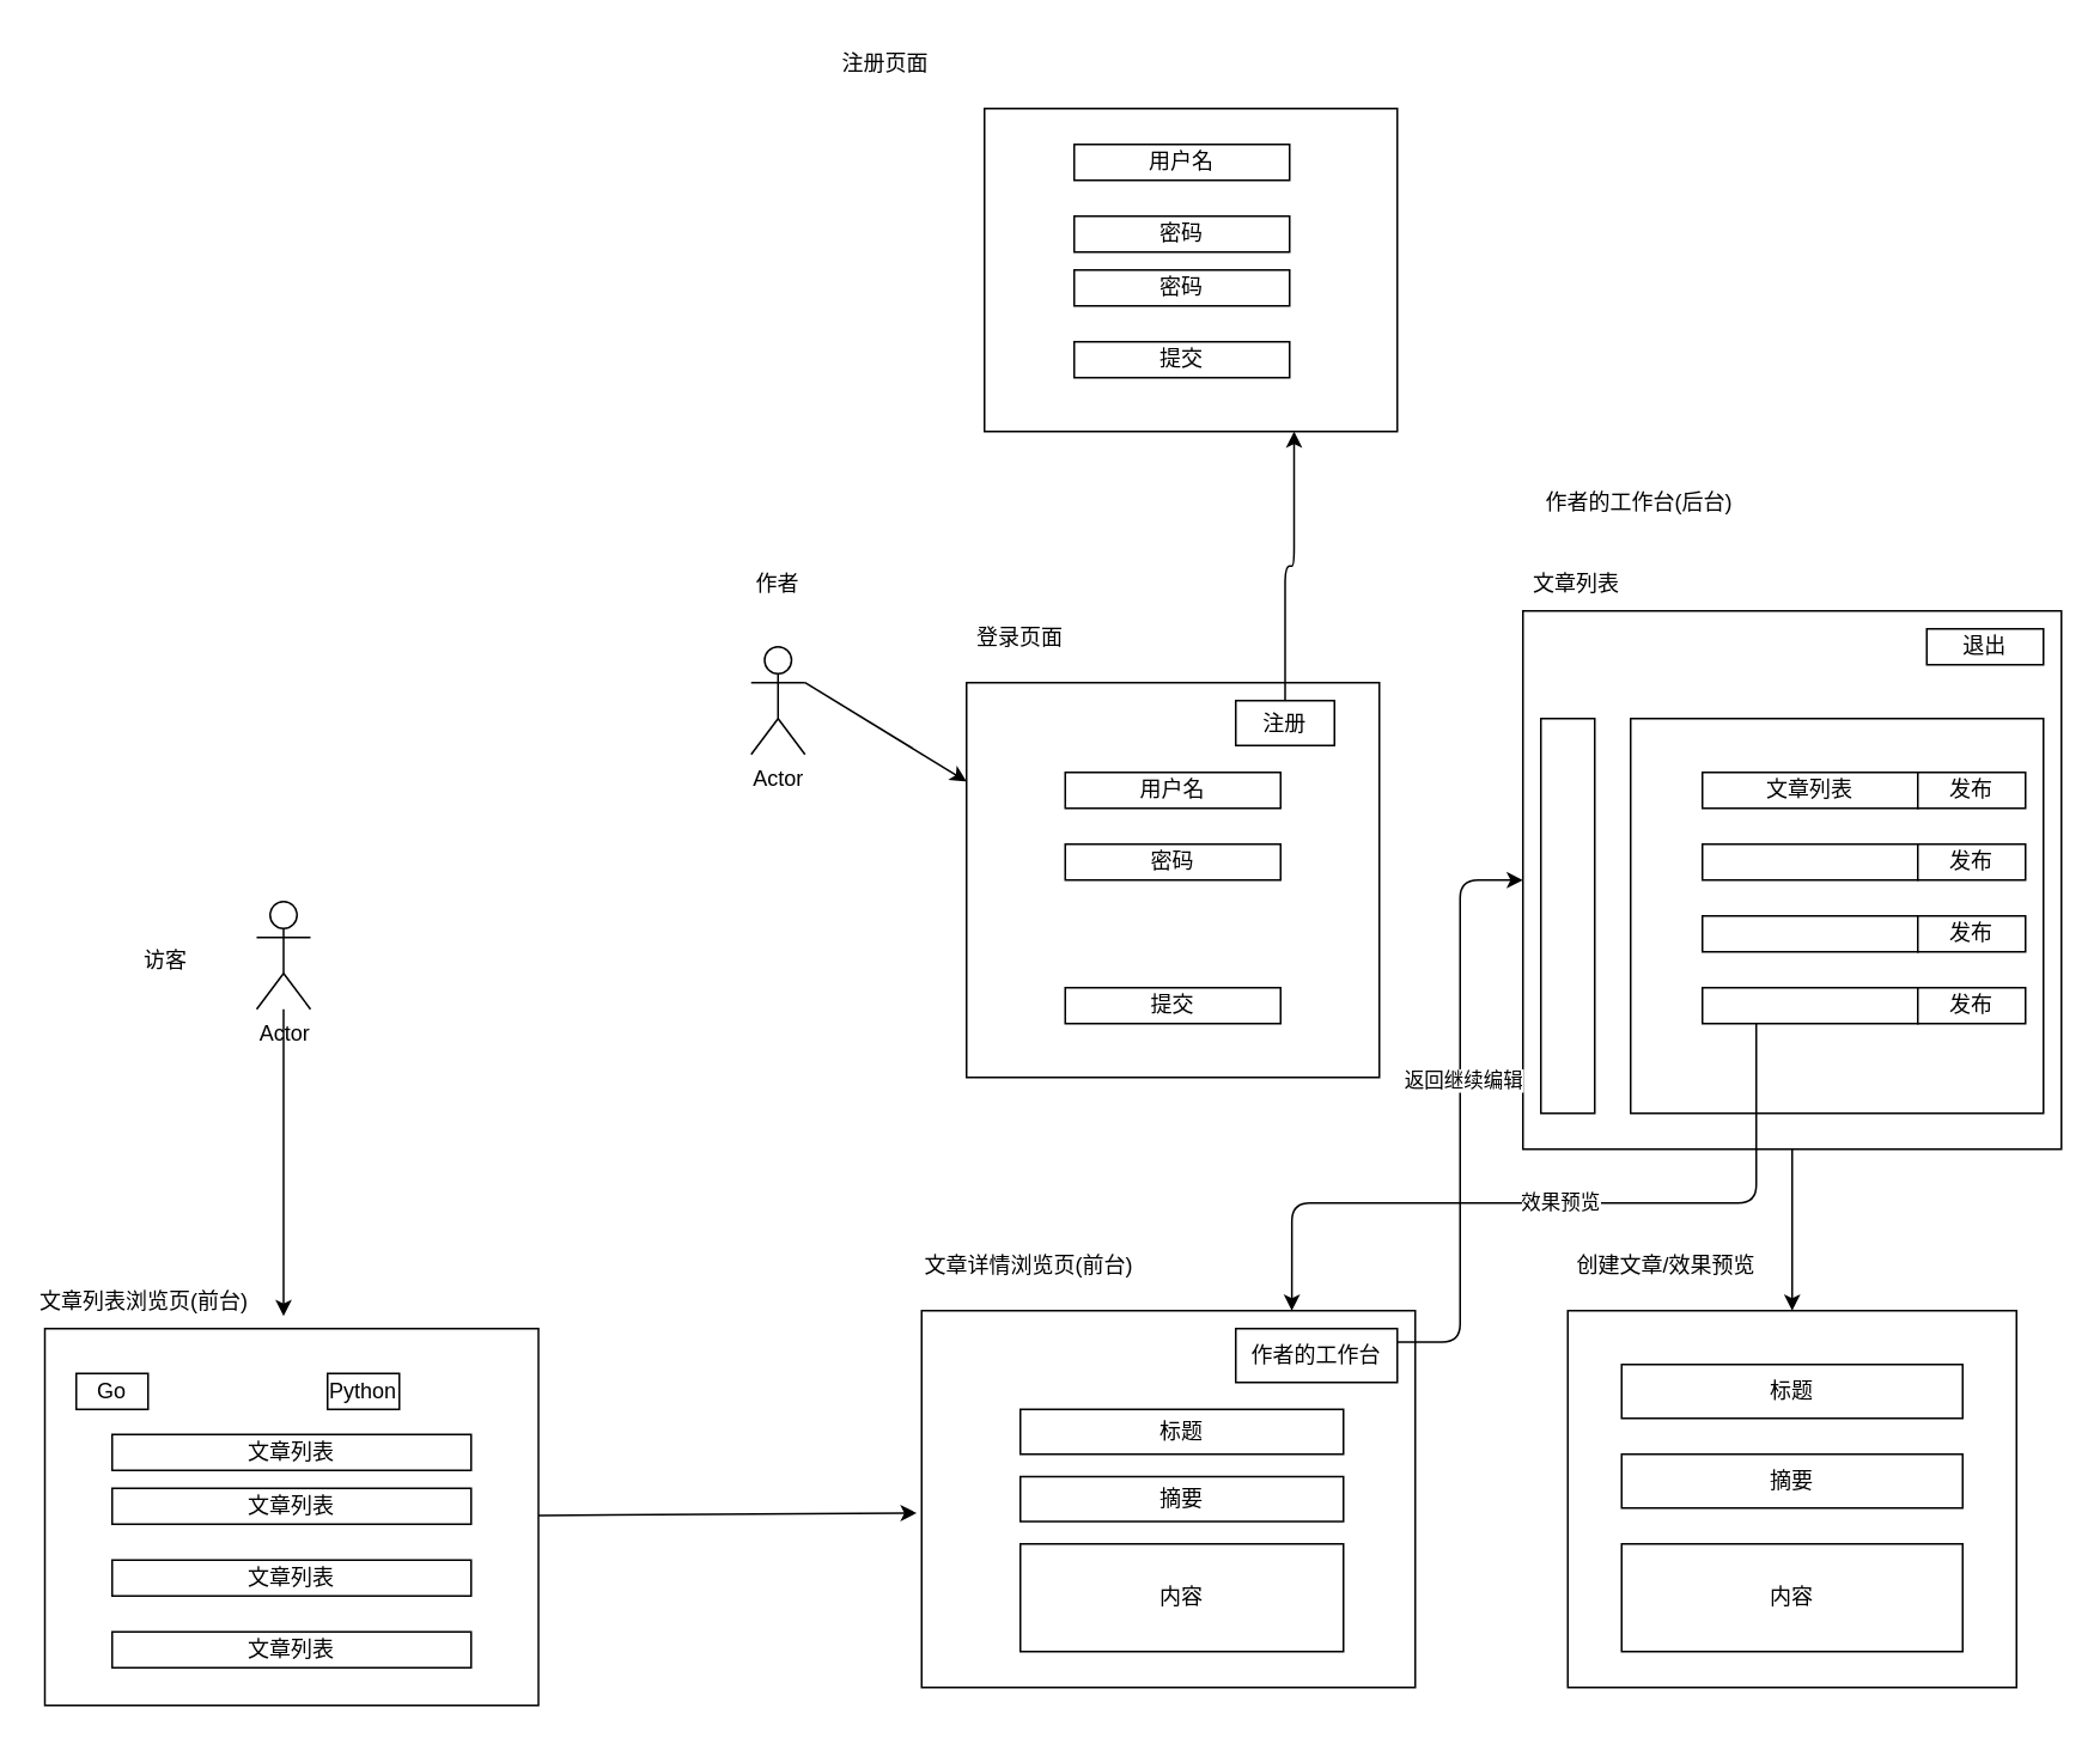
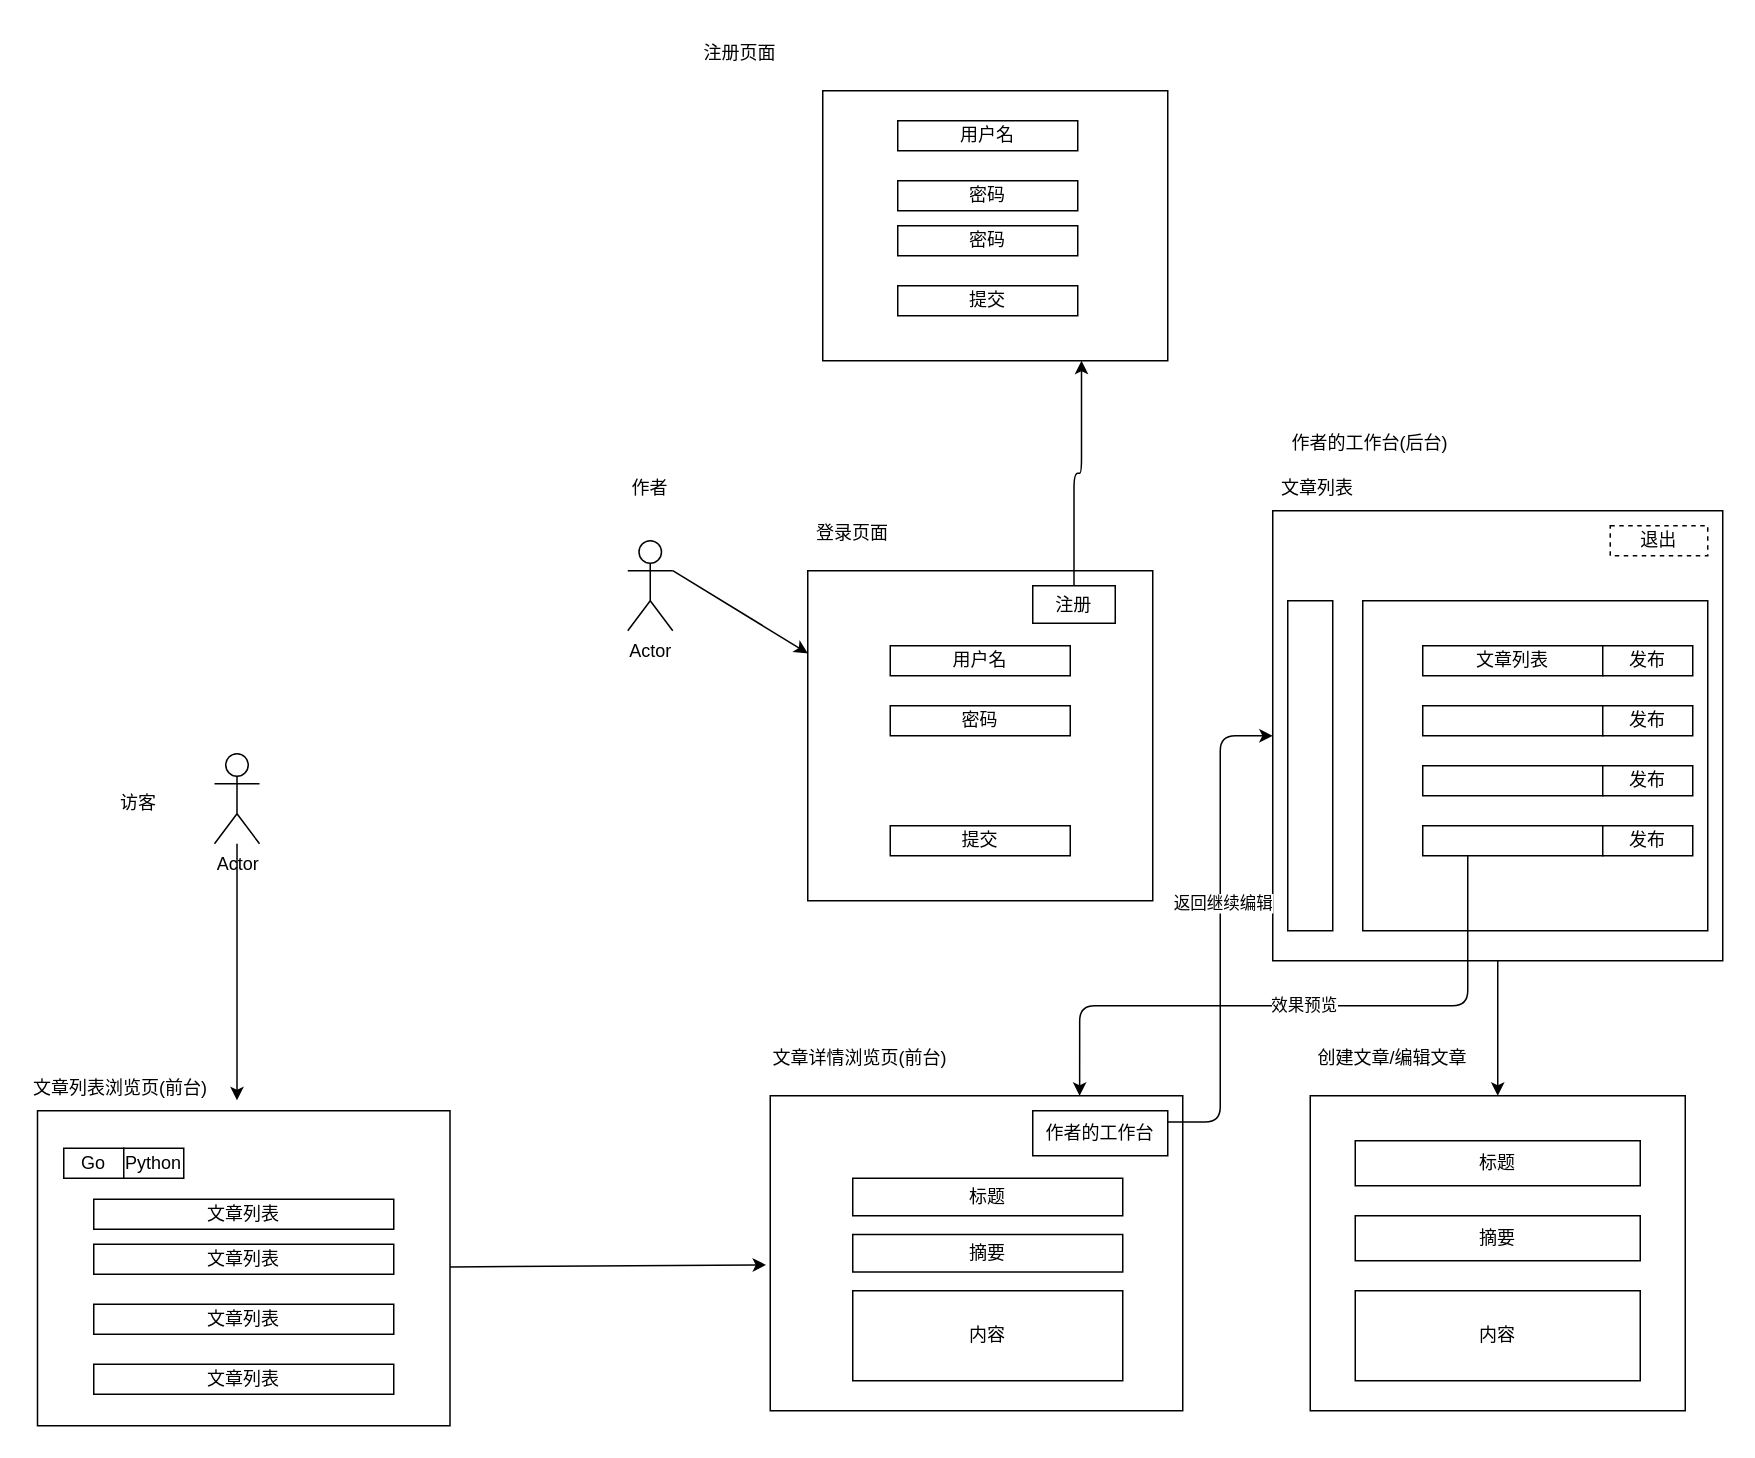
- <mxCell id="14" value="作者的工作台(后台)" style="text;html=1;strokeColor=none;fillColor=none;align=center;verticalAlign=middle;whiteSpace=wrap;rounded=0;" vertex="1" parent="1"><mxGeometry x="848" y="265" width="130" height="30" as="geometry" /></mxCell>
+ <mxCell id="14" value="作者的工作台(后台)" style="text;html=1;strokeColor=none;fillColor=none;align=center;verticalAlign=middle;whiteSpace=wrap;rounded=0;" vertex="1" parent="1"><mxGeometry x="848" y="280" width="130" height="30" as="geometry" /></mxCell>
- <mxCell id="57" value="退出" style="rounded=0;whiteSpace=wrap;html=1;" vertex="1" parent="1"><mxGeometry x="1073" y="350" width="65" height="20" as="geometry" /></mxCell>
+ <mxCell id="57" value="退出" style="rounded=0;whiteSpace=wrap;html=1;dashed=1;" vertex="1" parent="1"><mxGeometry x="1073" y="350" width="65" height="20" as="geometry" /></mxCell>
- <mxCell id="24" value="创建文章/效果预览" style="text;html=1;strokeColor=none;fillColor=none;align=center;verticalAlign=middle;whiteSpace=wrap;rounded=0;" vertex="1" parent="1"><mxGeometry x="868" y="690" width="120" height="30" as="geometry" /></mxCell>
+ <mxCell id="24" value="创建文章/编辑文章" style="text;html=1;strokeColor=none;fillColor=none;align=center;verticalAlign=middle;whiteSpace=wrap;rounded=0;" vertex="1" parent="1"><mxGeometry x="868" y="690" width="120" height="30" as="geometry" /></mxCell>
- <mxCell id="46" value="Python" style="rounded=0;whiteSpace=wrap;html=1;" vertex="1" parent="1"><mxGeometry x="182" y="765" width="40" height="20" as="geometry" /></mxCell>
+ <mxCell id="46" value="Python" style="rounded=0;whiteSpace=wrap;html=1;" vertex="1" parent="1"><mxGeometry x="82" y="765" width="40" height="20" as="geometry" /></mxCell>
